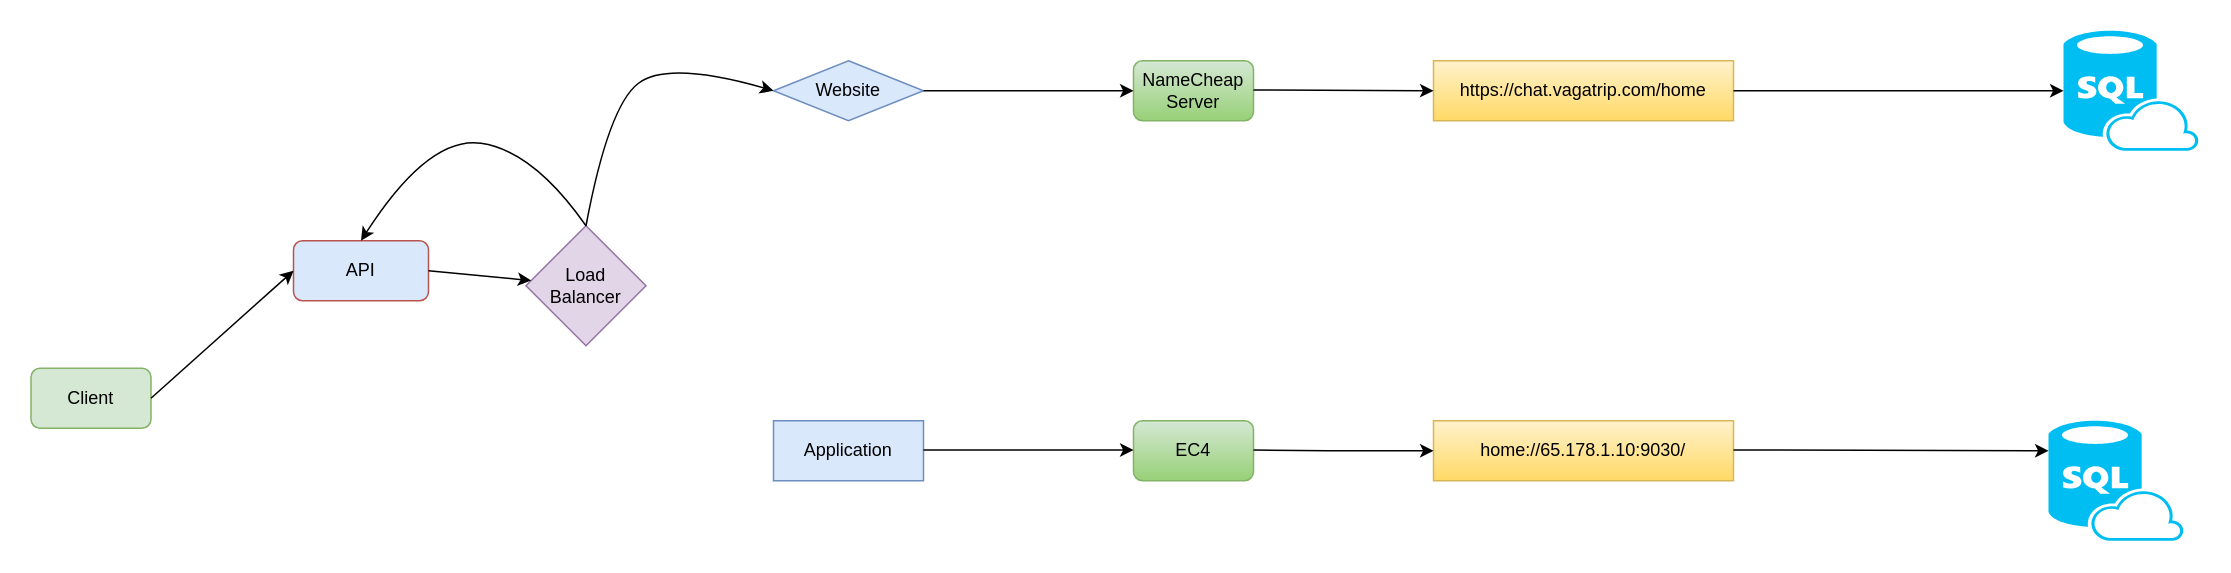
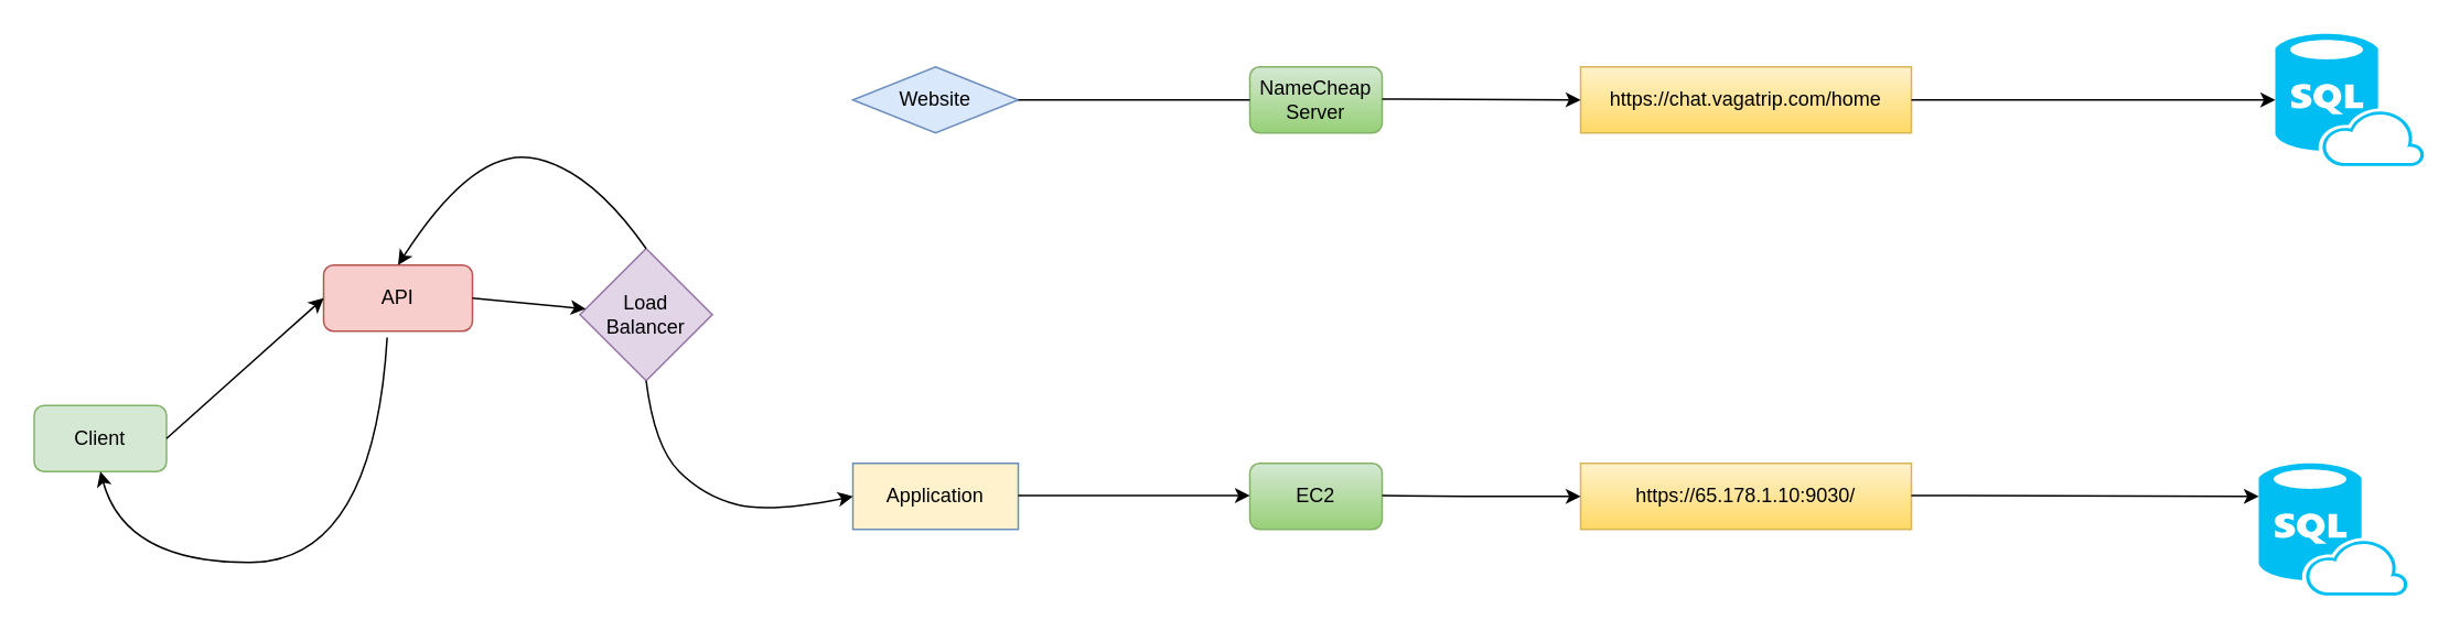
- <mxCell id="19" value="" style="endArrow=classic;html=1;rounded=0;entryX=0;entryY=0.5;entryDx=0;entryDy=0;exitX=1;exitY=0.5;exitDx=0;exitDy=0;" edge="1" parent="1" source="5" target="8"><mxGeometry width="50" height="50" relative="1" as="geometry"><mxPoint x="475" y="210" as="sourcePoint" /><mxPoint x="525" y="160" as="targetPoint" /></mxGeometry></mxCell>
+ <mxCell id="19" value="" style="endArrow=none;html=1;rounded=0;entryX=0;entryY=0.5;entryDx=0;entryDy=0;exitX=1;exitY=0.5;exitDx=0;exitDy=0;" edge="1" parent="1" source="5" target="8"><mxGeometry width="50" height="50" relative="1" as="geometry"><mxPoint x="475" y="210" as="sourcePoint" /><mxPoint x="525" y="160" as="targetPoint" /></mxGeometry></mxCell>
- <mxCell id="17" value="" style="curved=1;endArrow=classic;html=1;rounded=0;exitX=0.5;exitY=0;exitDx=0;exitDy=0;entryX=0;entryY=0.5;entryDx=0;entryDy=0;" edge="1" parent="1" source="4" target="5"><mxGeometry width="50" height="50" relative="1" as="geometry"><mxPoint x="475" y="210" as="sourcePoint" /><mxPoint x="525" y="160" as="targetPoint" /><Array as="points"><mxPoint x="405" y="70" /><mxPoint x="445" y="40" /></Array></mxGeometry></mxCell>
- <mxCell id="3" value="API" style="rounded=1;whiteSpace=wrap;html=1;fillColor=#dae8fc;strokeColor=#b85450;" vertex="1" parent="1"><mxGeometry x="195" y="160" width="90" height="40" as="geometry" /></mxCell>
+ <mxCell id="3" value="API" style="rounded=1;whiteSpace=wrap;html=1;fillColor=#f8cecc;strokeColor=#b85450;" vertex="1" parent="1"><mxGeometry x="195" y="160" width="90" height="40" as="geometry" /></mxCell>
+ <mxCell id="16" value="" style="curved=1;endArrow=classic;html=1;rounded=0;exitX=0.5;exitY=1;exitDx=0;exitDy=0;entryX=0;entryY=0.5;entryDx=0;entryDy=0;" edge="1" parent="1" source="4" target="6"><mxGeometry width="50" height="50" relative="1" as="geometry"><mxPoint x="475" y="210" as="sourcePoint" /><mxPoint x="525" y="160" as="targetPoint" /><Array as="points"><mxPoint x="395" y="270" /><mxPoint x="425" y="300" /><mxPoint x="465" y="310" /></Array></mxGeometry></mxCell>
- <mxCell id="6" value="Application" style="rounded=0;whiteSpace=wrap;html=1;fillColor=#dae8fc;strokeColor=#6c8ebf;" vertex="1" parent="1"><mxGeometry x="515" y="280" width="100" height="40" as="geometry" /></mxCell>
+ <mxCell id="6" value="Application" style="rounded=0;whiteSpace=wrap;html=1;fillColor=#fff2cc;strokeColor=#6c8ebf;" vertex="1" parent="1"><mxGeometry x="515" y="280" width="100" height="40" as="geometry" /></mxCell>
- <mxCell id="7" value="EC4" style="rounded=1;whiteSpace=wrap;html=1;fillColor=#d5e8d4;strokeColor=#82b366;gradientColor=#97d077;" vertex="1" parent="1"><mxGeometry x="755" y="280" width="80" height="40" as="geometry" /></mxCell>
+ <mxCell id="7" value="EC2" style="rounded=1;whiteSpace=wrap;html=1;fillColor=#d5e8d4;strokeColor=#82b366;gradientColor=#97d077;" vertex="1" parent="1"><mxGeometry x="755" y="280" width="80" height="40" as="geometry" /></mxCell>
- <mxCell id="10" value="home://65.178.1.10:9030/" style="rounded=0;whiteSpace=wrap;html=1;fillColor=#fff2cc;gradientColor=#ffd966;strokeColor=#d6b656;" vertex="1" parent="1"><mxGeometry x="955" y="280" width="200" height="40" as="geometry" /></mxCell>
+ <mxCell id="10" value="https://65.178.1.10:9030/" style="rounded=0;whiteSpace=wrap;html=1;fillColor=#fff2cc;gradientColor=#ffd966;strokeColor=#d6b656;" vertex="1" parent="1"><mxGeometry x="955" y="280" width="200" height="40" as="geometry" /></mxCell>
+ <mxCell id="15" value="" style="curved=1;endArrow=classic;html=1;rounded=0;exitX=0.427;exitY=1.095;exitDx=0;exitDy=0;exitPerimeter=0;entryX=0.5;entryY=1;entryDx=0;entryDy=0;" edge="1" parent="1" source="3" target="2"><mxGeometry width="50" height="50" relative="1" as="geometry"><mxPoint x="475" y="210" as="sourcePoint" /><mxPoint x="525" y="160" as="targetPoint" /><Array as="points"><mxPoint x="225" y="340" /><mxPoint x="75" y="340" /></Array></mxGeometry></mxCell>
